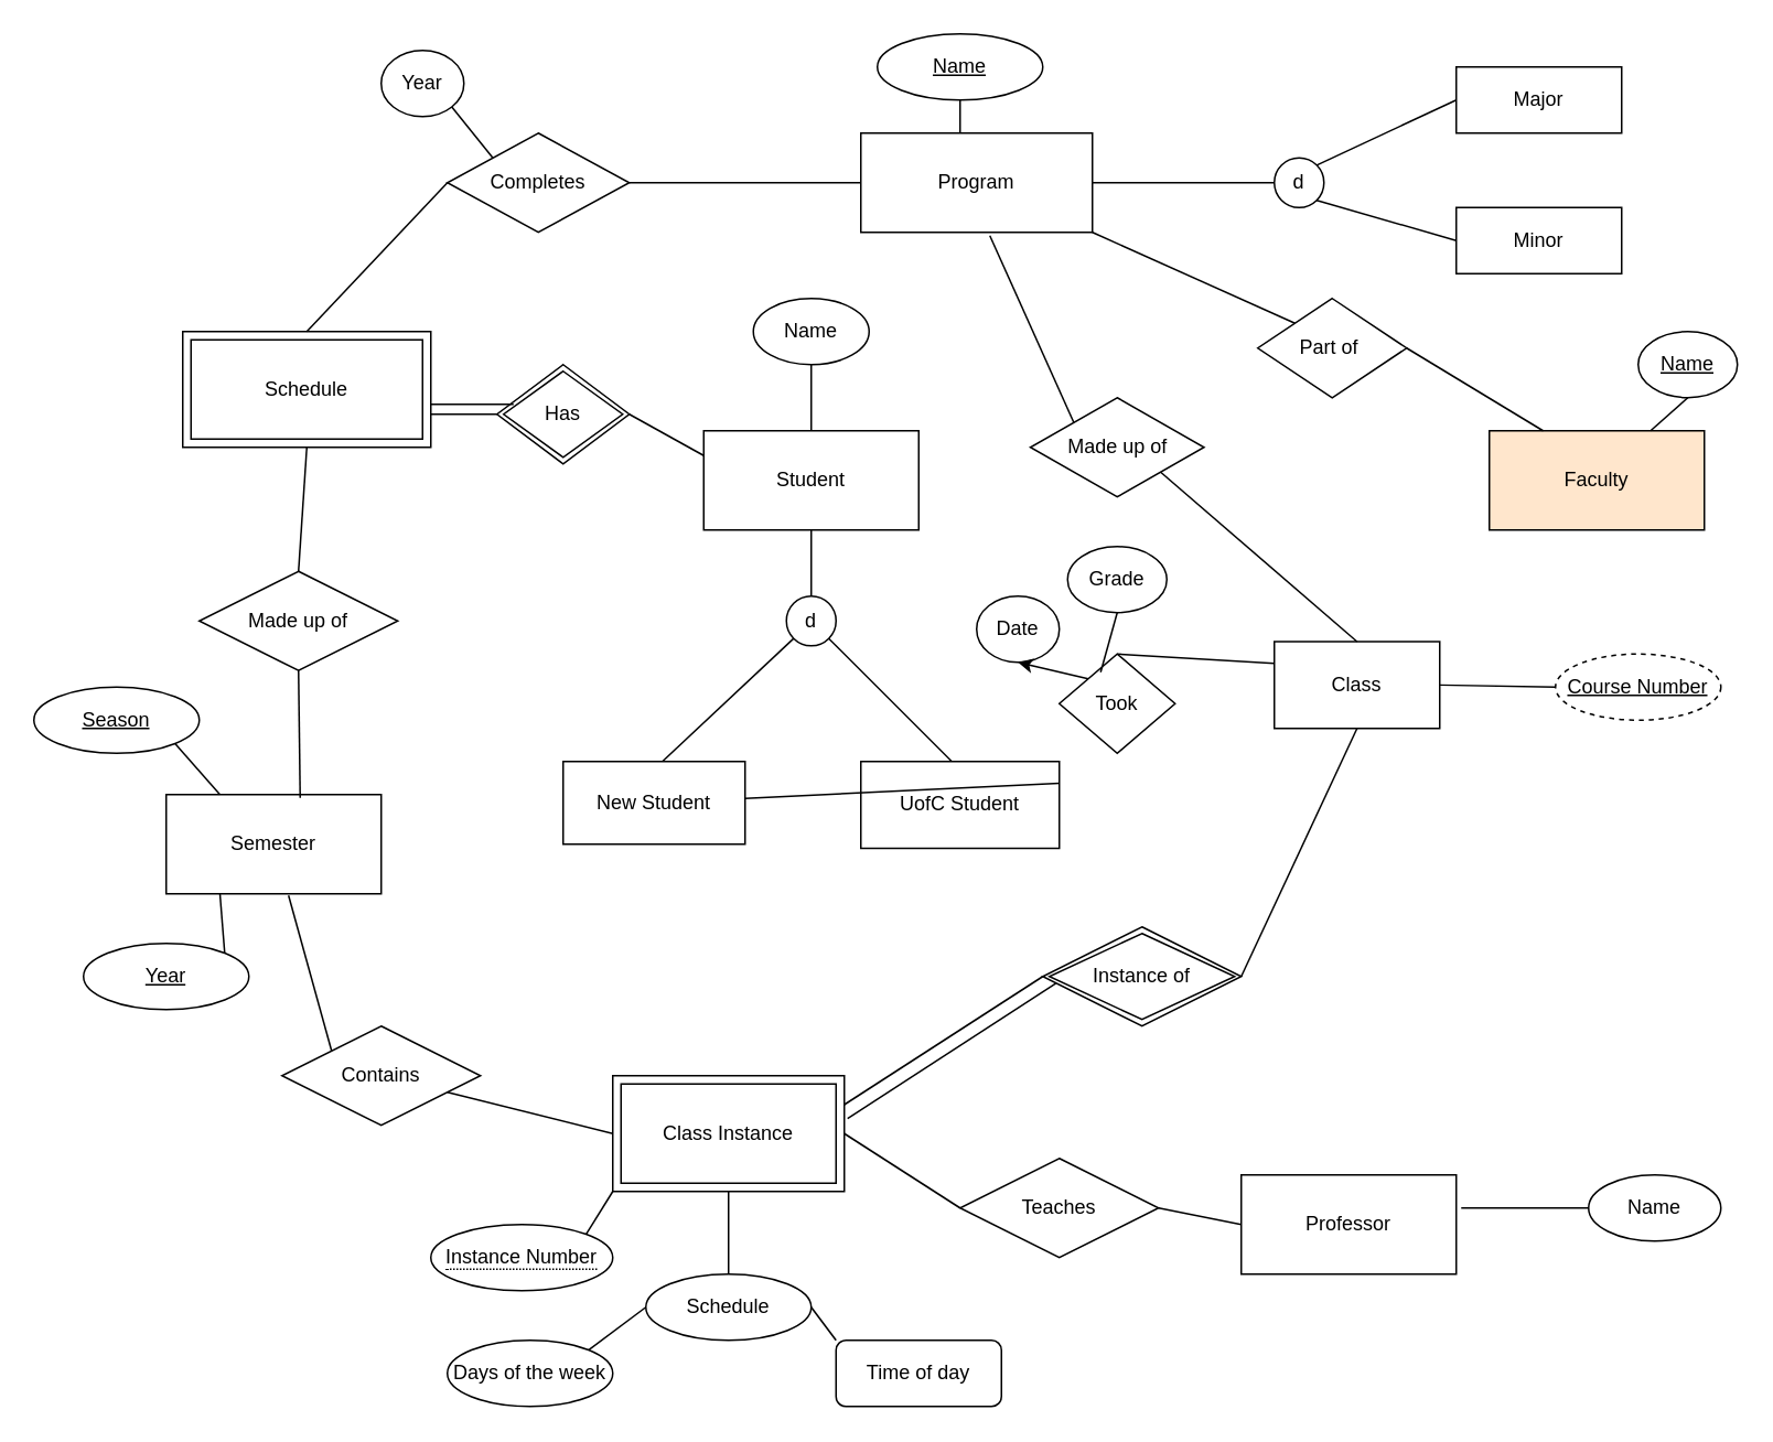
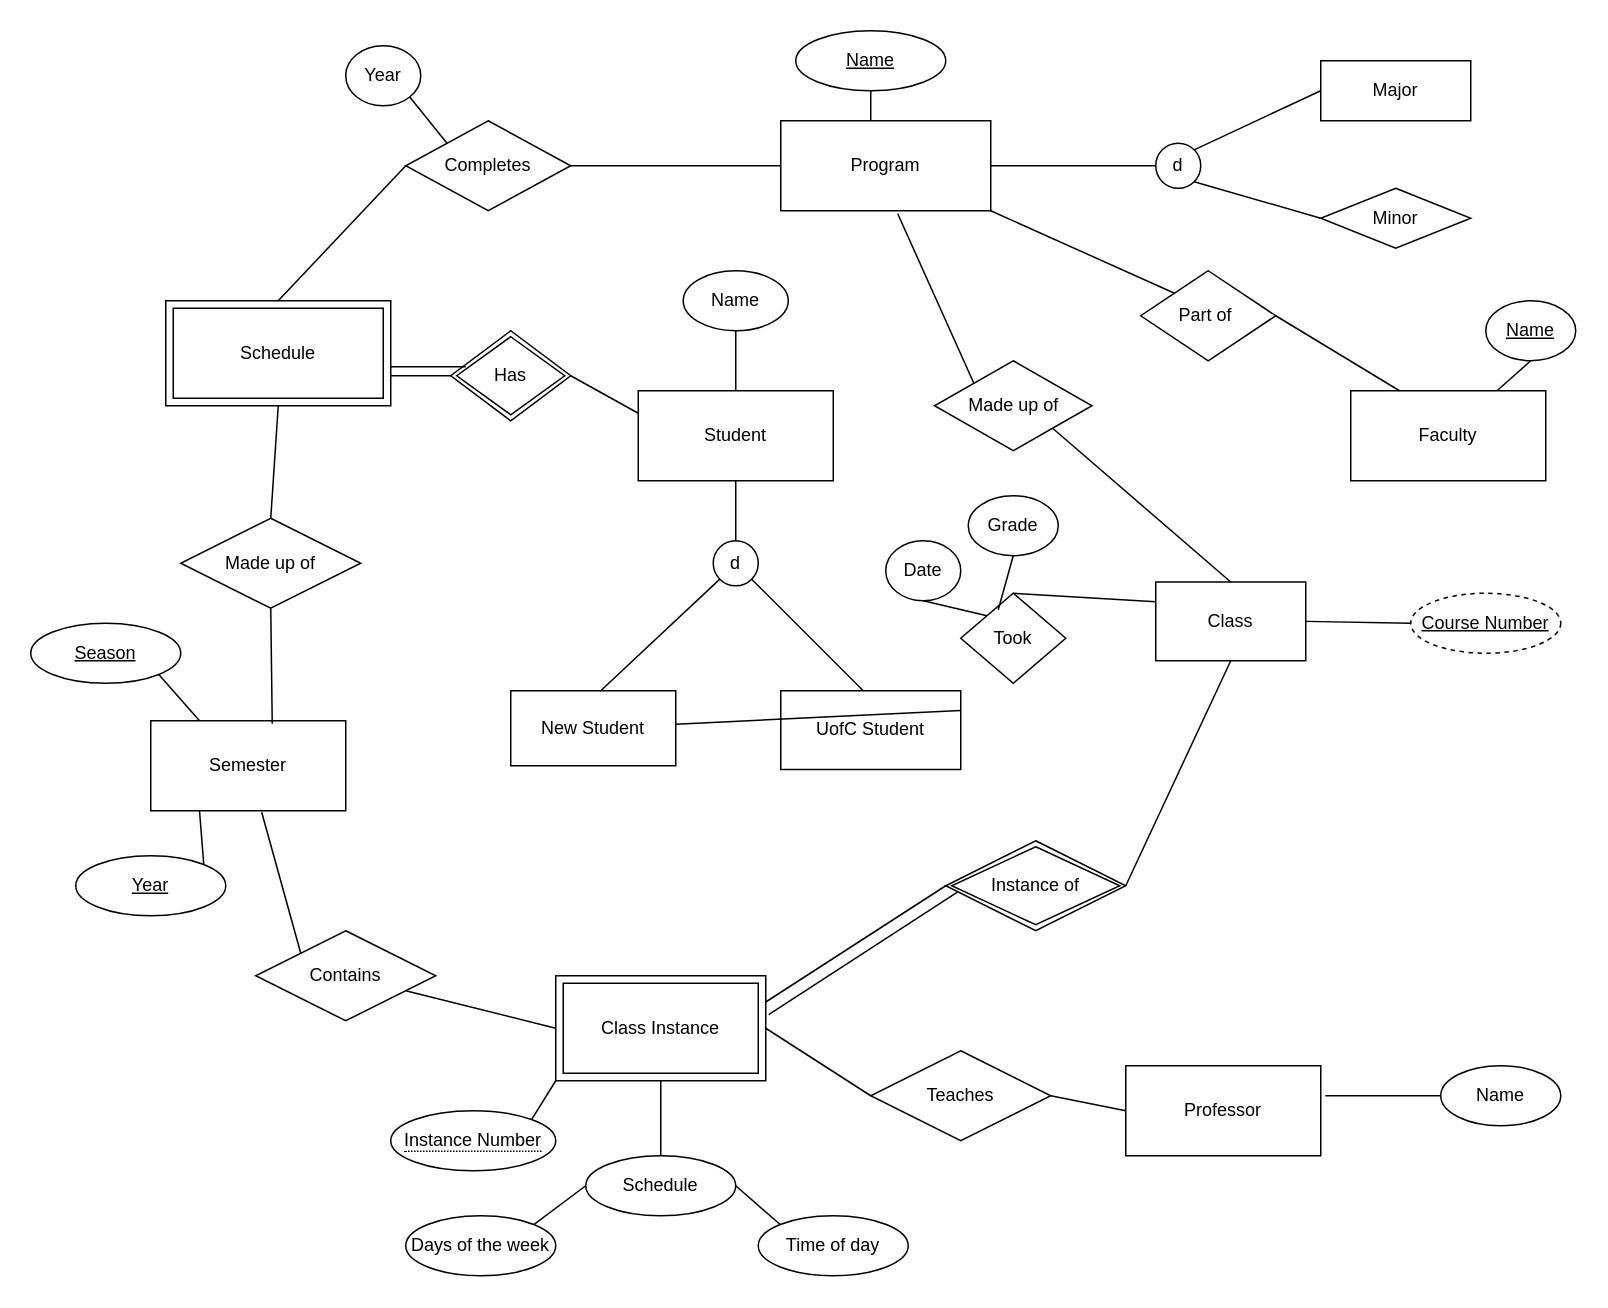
- <mxCell id="18" value="Minor" style="whiteSpace=wrap;html=1;align=center;" vertex="1" parent="1"><mxGeometry x="880" y="125" width="100" height="40" as="geometry" /></mxCell>
+ <mxCell id="18" value="Minor" style="rhombus;whiteSpace=wrap;html=1;align=center;" vertex="1" parent="1"><mxGeometry x="880" y="125" width="100" height="40" as="geometry" /></mxCell>
- <mxCell id="7" value="Faculty" style="whiteSpace=wrap;html=1;align=center;fillColor=#ffe6cc;" vertex="1" parent="1"><mxGeometry x="900" y="260" width="130" height="60" as="geometry" /></mxCell>
+ <mxCell id="7" value="Faculty" style="whiteSpace=wrap;html=1;align=center;" vertex="1" parent="1"><mxGeometry x="900" y="260" width="130" height="60" as="geometry" /></mxCell>
- <mxCell id="52" value="" style="endArrow=classic;html=1;entryX=0.5;entryY=1;entryDx=0;entryDy=0;exitX=0;exitY=0;exitDx=0;exitDy=0;" edge="1" parent="1" source="39" target="51"><mxGeometry width="50" height="50" relative="1" as="geometry"><mxPoint x="590" y="470" as="sourcePoint" /><mxPoint x="640" y="420" as="targetPoint" /></mxGeometry></mxCell>
+ <mxCell id="52" value="" style="endArrow=none;html=1;entryX=0.5;entryY=1;entryDx=0;entryDy=0;exitX=0;exitY=0;exitDx=0;exitDy=0;" edge="1" parent="1" source="39" target="51"><mxGeometry width="50" height="50" relative="1" as="geometry"><mxPoint x="590" y="470" as="sourcePoint" /><mxPoint x="640" y="420" as="targetPoint" /></mxGeometry></mxCell>
- <mxCell id="70" value="Time of day" style="whiteSpace=wrap;html=1;align=center;rounded=1;" vertex="1" parent="1"><mxGeometry x="505" y="810" width="100" height="40" as="geometry" /></mxCell>
+ <mxCell id="70" value="Time of day" style="ellipse;whiteSpace=wrap;html=1;align=center;" vertex="1" parent="1"><mxGeometry x="505" y="810" width="100" height="40" as="geometry" /></mxCell>
